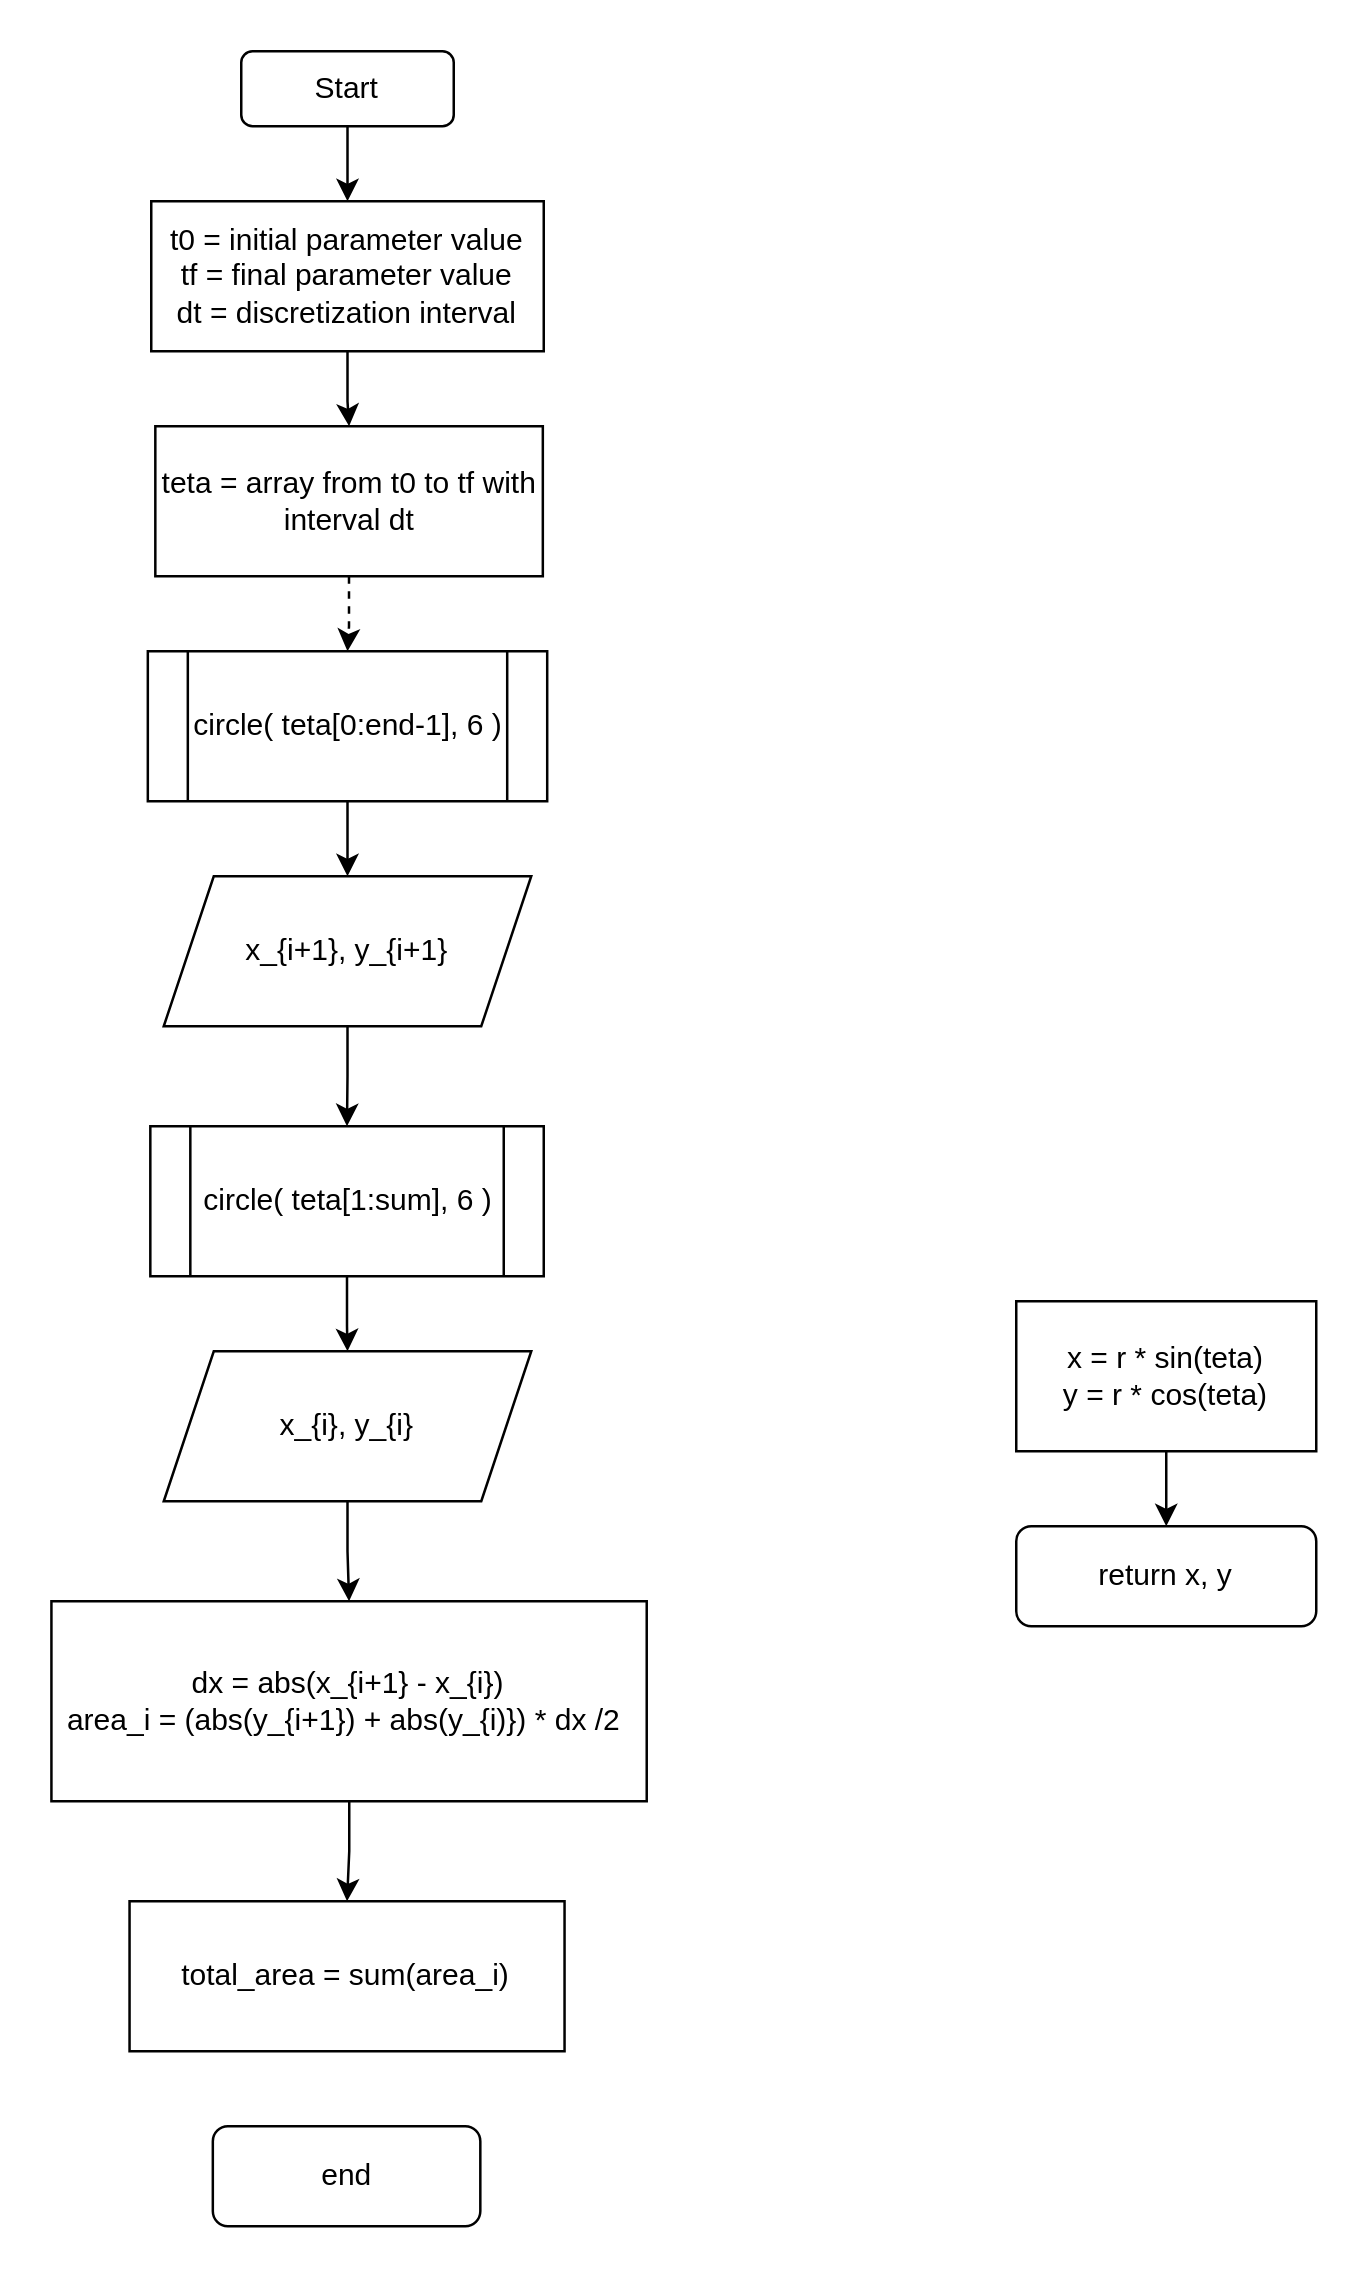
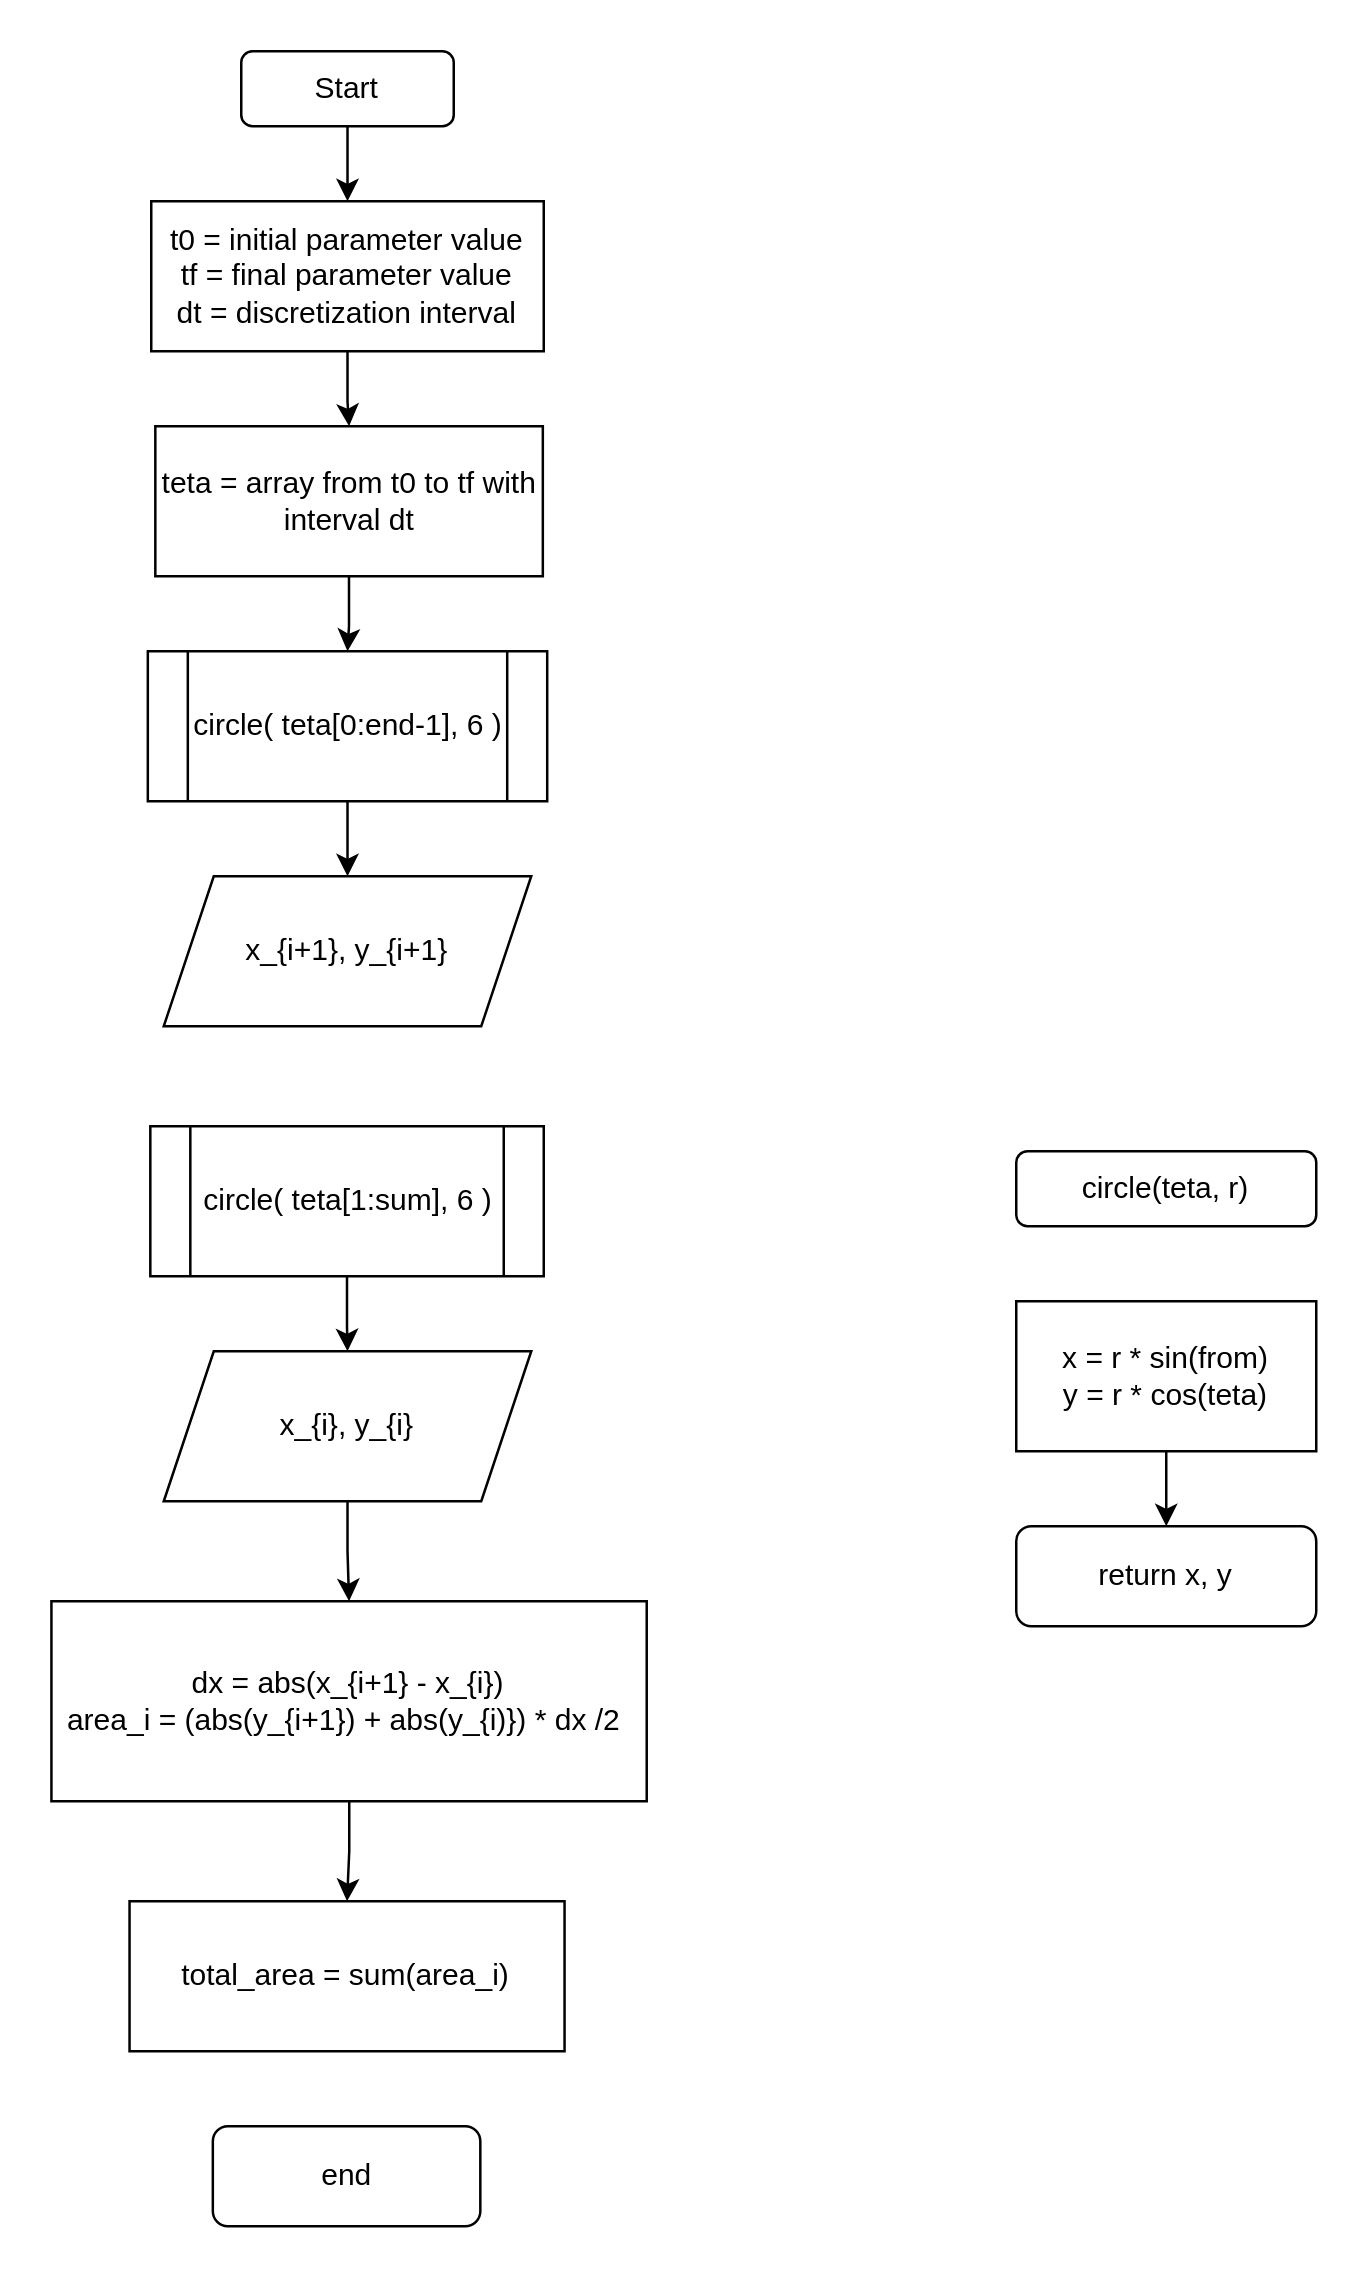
- <mxCell id="6" style="edgeStyle=orthogonalEdgeStyle;rounded=0;orthogonalLoop=1;jettySize=auto;html=1;entryX=0.5;entryY=0;entryDx=0;entryDy=0;dashed=1;" edge="1" parent="1" source="7" target="9"><mxGeometry relative="1" as="geometry" /></mxCell>
+ <mxCell id="6" style="edgeStyle=orthogonalEdgeStyle;rounded=0;orthogonalLoop=1;jettySize=auto;html=1;entryX=0.5;entryY=0;entryDx=0;entryDy=0;" edge="1" parent="1" source="7" target="9"><mxGeometry relative="1" as="geometry" /></mxCell>
- <mxCell id="12" style="edgeStyle=orthogonalEdgeStyle;rounded=0;orthogonalLoop=1;jettySize=auto;html=1;" edge="1" parent="1" source="13" target="11"><mxGeometry relative="1" as="geometry" /></mxCell>
+ <mxCell id="20" value="circle(teta, r)" style="rounded=1;whiteSpace=wrap;html=1;" vertex="1" parent="1"><mxGeometry x="406" y="460" width="120" height="30" as="geometry" /></mxCell>
- <mxCell id="22" value="x = r * sin(teta)&lt;br&gt;y = r * cos(teta)" style="rounded=0;whiteSpace=wrap;html=1;" vertex="1" parent="1"><mxGeometry x="406" y="520" width="120" height="60" as="geometry" /></mxCell>
+ <mxCell id="22" value="x = r * sin(from)&lt;br&gt;y = r * cos(teta)" style="rounded=0;whiteSpace=wrap;html=1;" vertex="1" parent="1"><mxGeometry x="406" y="520" width="120" height="60" as="geometry" /></mxCell>
